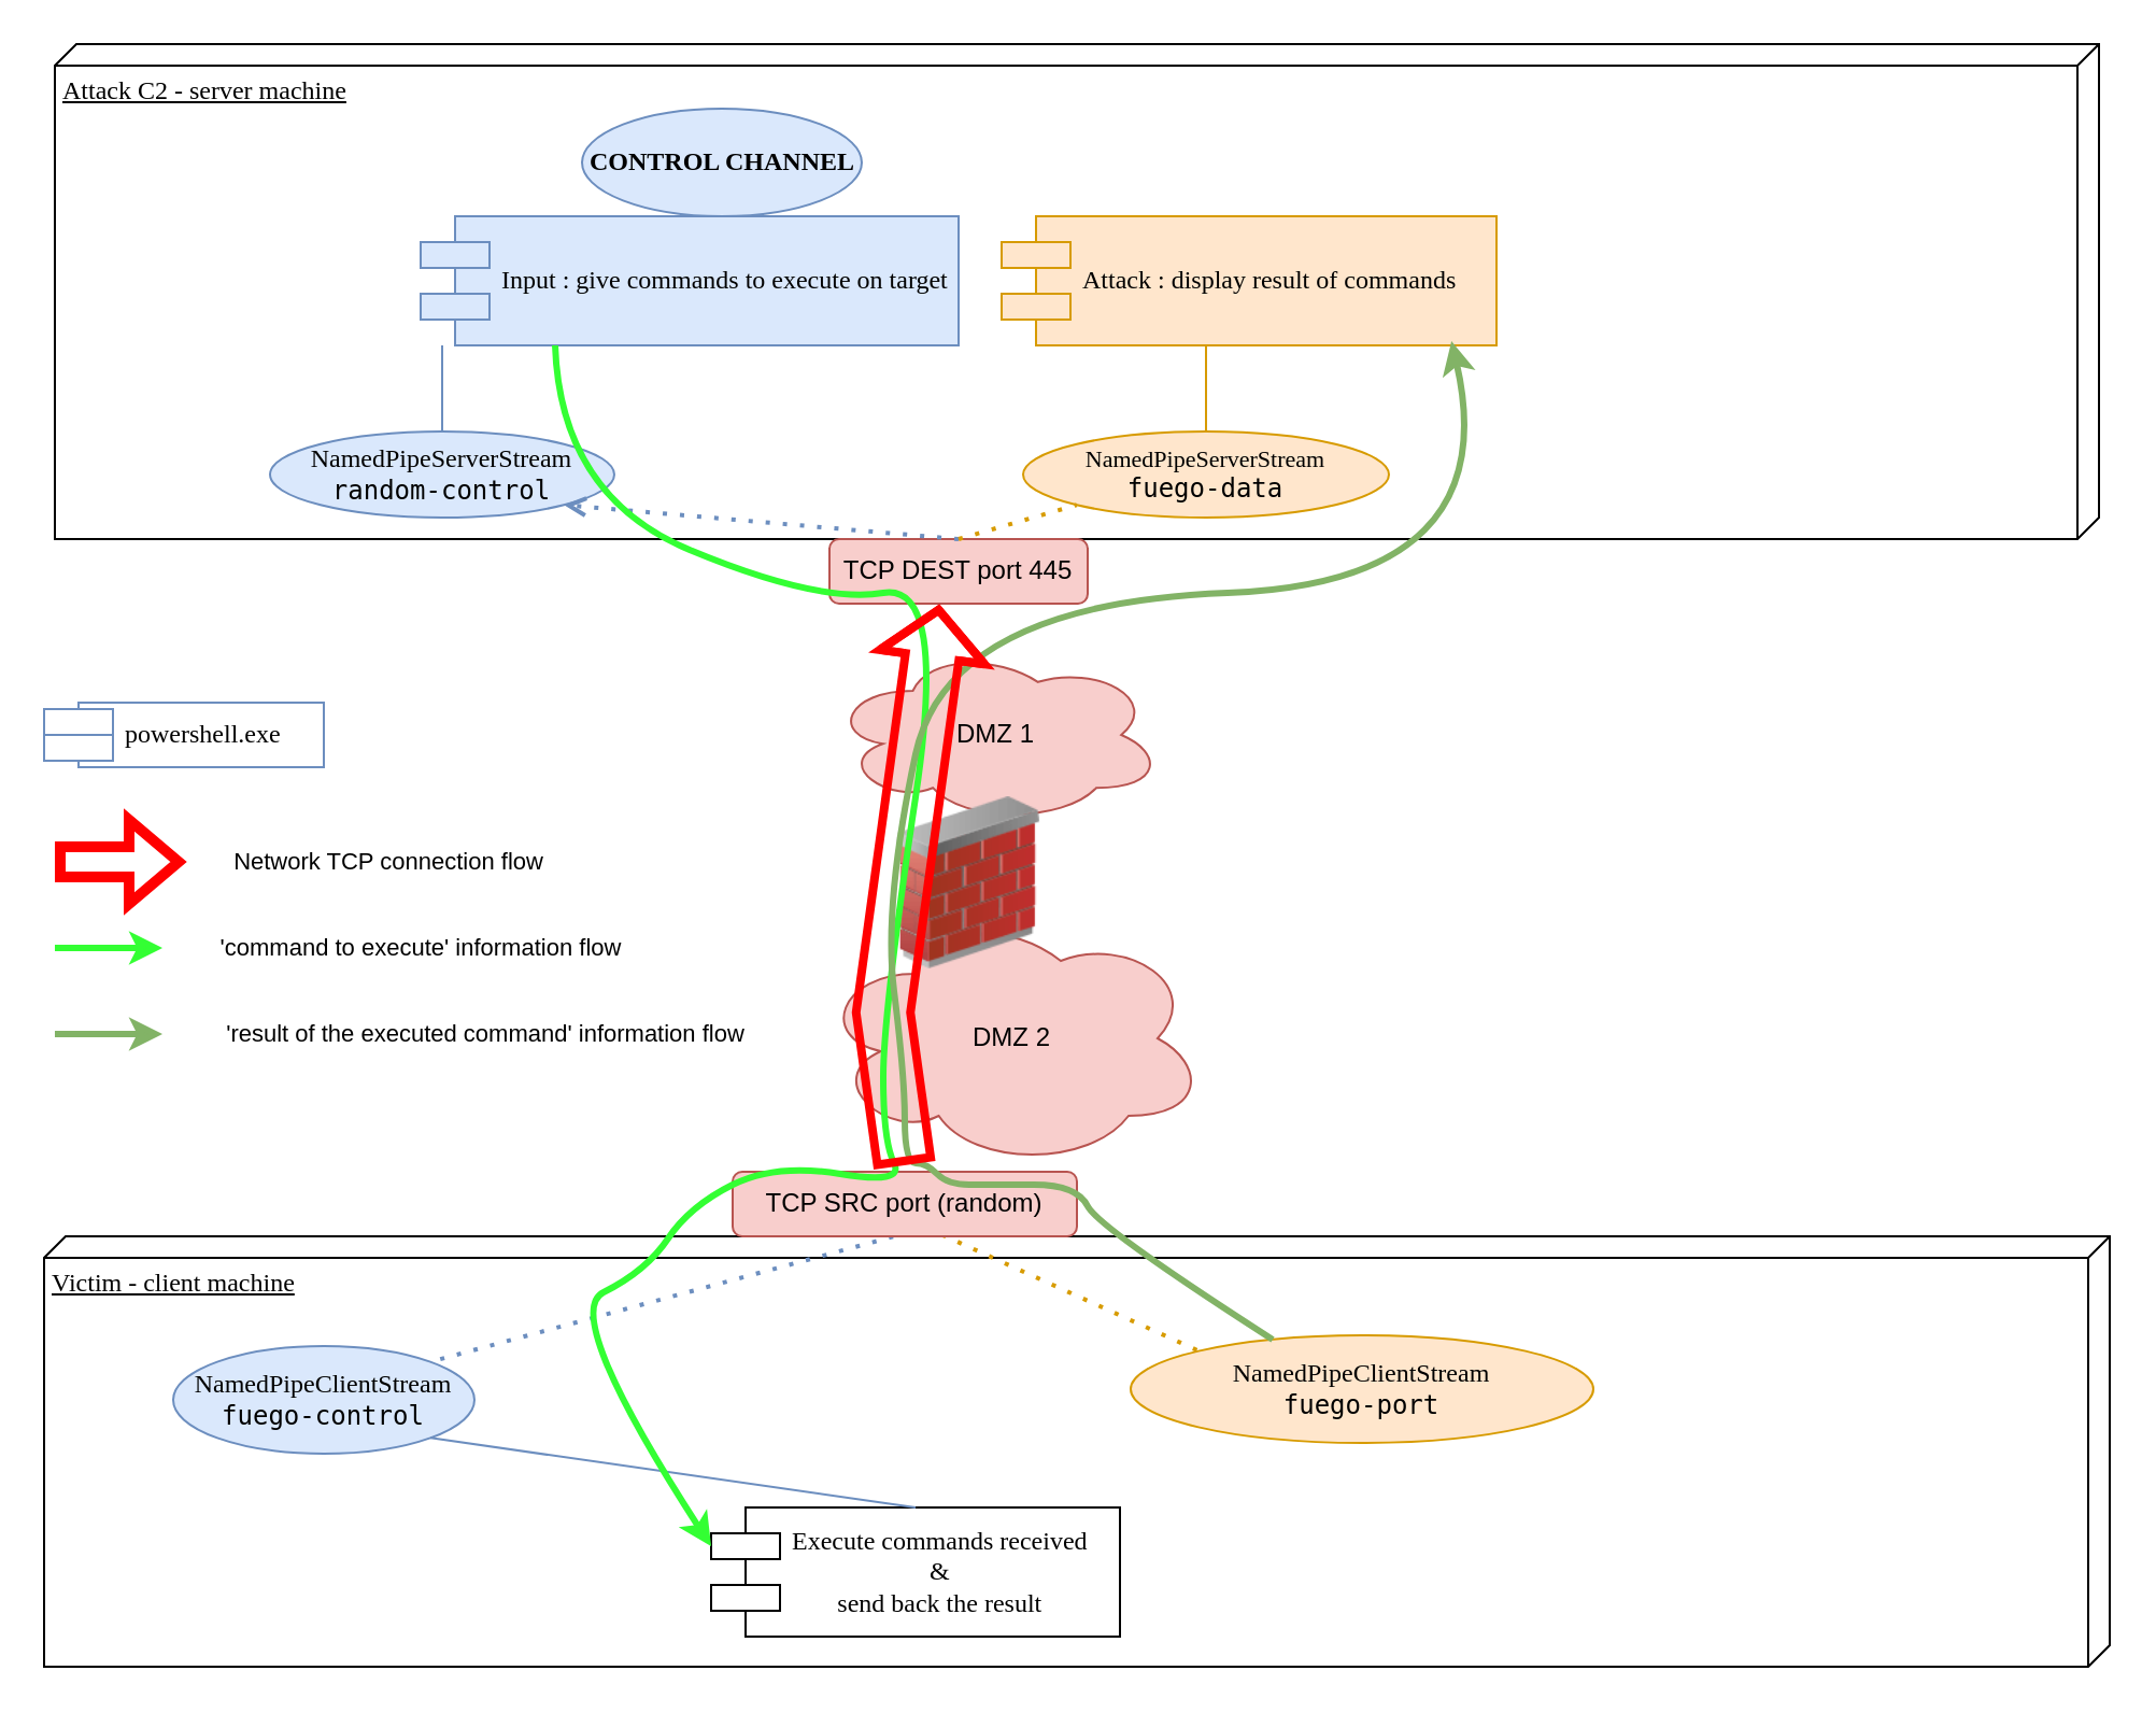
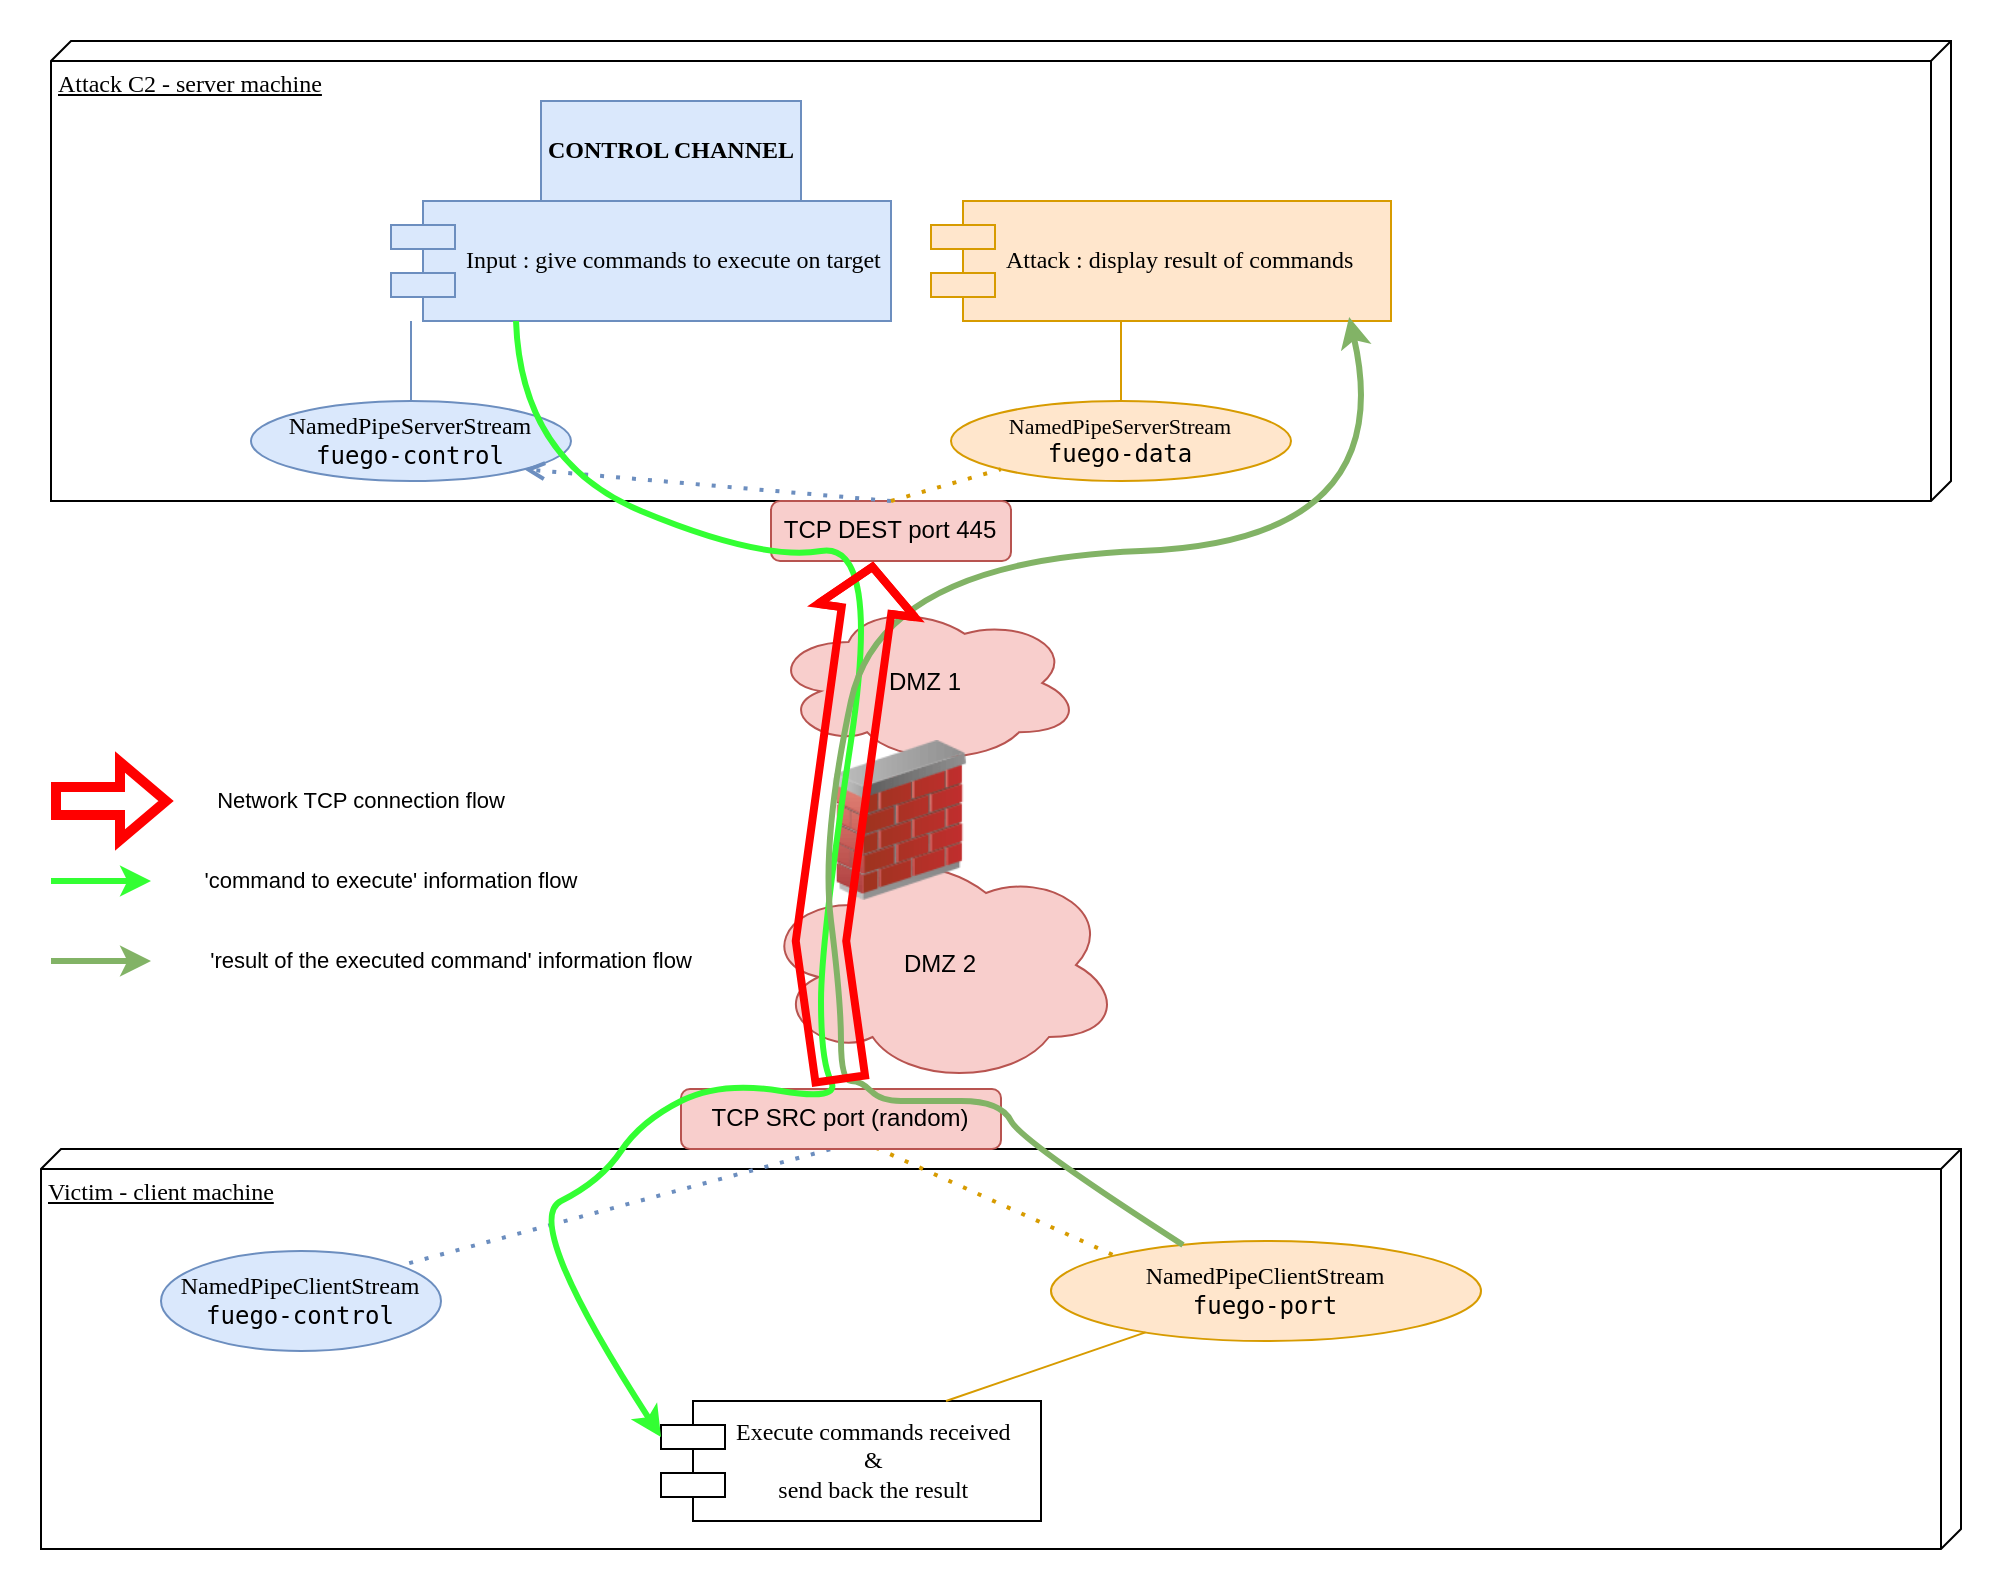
- <mxCell id="7" value="&lt;b&gt;CONTROL CHANNEL&lt;/b&gt;" style="ellipse;html=1;shadow=0;comic=0;labelBackgroundColor=none;strokeWidth=1;fontFamily=Verdana;fontSize=12;align=center;fillColor=#dae8fc;strokeColor=#6c8ebf;" parent="1" vertex="1"><mxGeometry x="270" y="50" width="130" height="50" as="geometry" /></mxCell>
+ <mxCell id="7" value="&lt;b&gt;CONTROL CHANNEL&lt;/b&gt;" style="html=1;rounded=0;shadow=0;comic=0;labelBackgroundColor=none;strokeWidth=1;fontFamily=Verdana;fontSize=12;align=center;fillColor=#dae8fc;strokeColor=#6c8ebf;" parent="1" vertex="1"><mxGeometry x="270" y="50" width="130" height="50" as="geometry" /></mxCell>
- <mxCell id="9" value="&lt;code style=&quot;&quot;&gt;&lt;font style=&quot;font-size: 12px;&quot; face=&quot;Verdana&quot;&gt;NamedPipeServerStream&lt;br style=&quot;&quot;&gt;&lt;/font&gt;random-control&lt;br style=&quot;font-size: 12px;&quot;&gt;&lt;/code&gt;" style="ellipse;whiteSpace=wrap;html=1;rounded=0;shadow=0;comic=0;labelBackgroundColor=none;strokeWidth=1;fontFamily=Verdana;fontSize=12;align=center;fillColor=#dae8fc;strokeColor=#6c8ebf;" parent="1" vertex="1"><mxGeometry x="125" y="200" width="160" height="40" as="geometry" /></mxCell>
+ <mxCell id="9" value="&lt;code style=&quot;&quot;&gt;&lt;font style=&quot;font-size: 12px;&quot; face=&quot;Verdana&quot;&gt;NamedPipeServerStream&lt;br style=&quot;&quot;&gt;&lt;/font&gt;fuego-control&lt;br style=&quot;font-size: 12px;&quot;&gt;&lt;/code&gt;" style="ellipse;whiteSpace=wrap;html=1;rounded=0;shadow=0;comic=0;labelBackgroundColor=none;strokeWidth=1;fontFamily=Verdana;fontSize=12;align=center;fillColor=#dae8fc;strokeColor=#6c8ebf;" parent="1" vertex="1"><mxGeometry x="125" y="200" width="160" height="40" as="geometry" /></mxCell>
- <mxCell id="31" value="powershell.exe&lt;div style=&quot;text-align: center;&quot;&gt;&lt;/div&gt;" style="shape=component;align=left;spacingLeft=36;rounded=0;shadow=0;comic=0;labelBackgroundColor=none;strokeWidth=1;fontFamily=Verdana;fontSize=12;html=1;fillColor=#FFFFFF;strokeColor=#6c8ebf;" parent="1" vertex="1"><mxGeometry x="20" y="326" width="130" height="30" as="geometry" /></mxCell>
+ <mxCell id="20" style="rounded=0;html=1;labelBackgroundColor=none;startArrow=none;startFill=0;startSize=8;endArrow=none;endFill=0;endSize=16;fontFamily=Verdana;fontSize=12;entryX=0.75;entryY=0;entryDx=0;entryDy=0;fillColor=#ffe6cc;strokeColor=#d79b00;" parent="1" source="19" target="12" edge="1"><mxGeometry relative="1" as="geometry"><mxPoint x="535" y="610" as="targetPoint" /></mxGeometry></mxCell>
- <mxCell id="24" style="rounded=0;html=1;labelBackgroundColor=none;startArrow=none;startFill=0;startSize=8;endArrow=none;endFill=0;endSize=16;fontFamily=Verdana;fontSize=12;exitX=1;exitY=1;exitDx=0;exitDy=0;entryX=0.5;entryY=0;entryDx=0;entryDy=0;fillColor=#dae8fc;strokeColor=#6c8ebf;" parent="1" source="18" target="12" edge="1"><mxGeometry relative="1" as="geometry"><mxPoint x="452" y="710" as="targetPoint" /><mxPoint x="536" y="669" as="sourcePoint" /></mxGeometry></mxCell>
